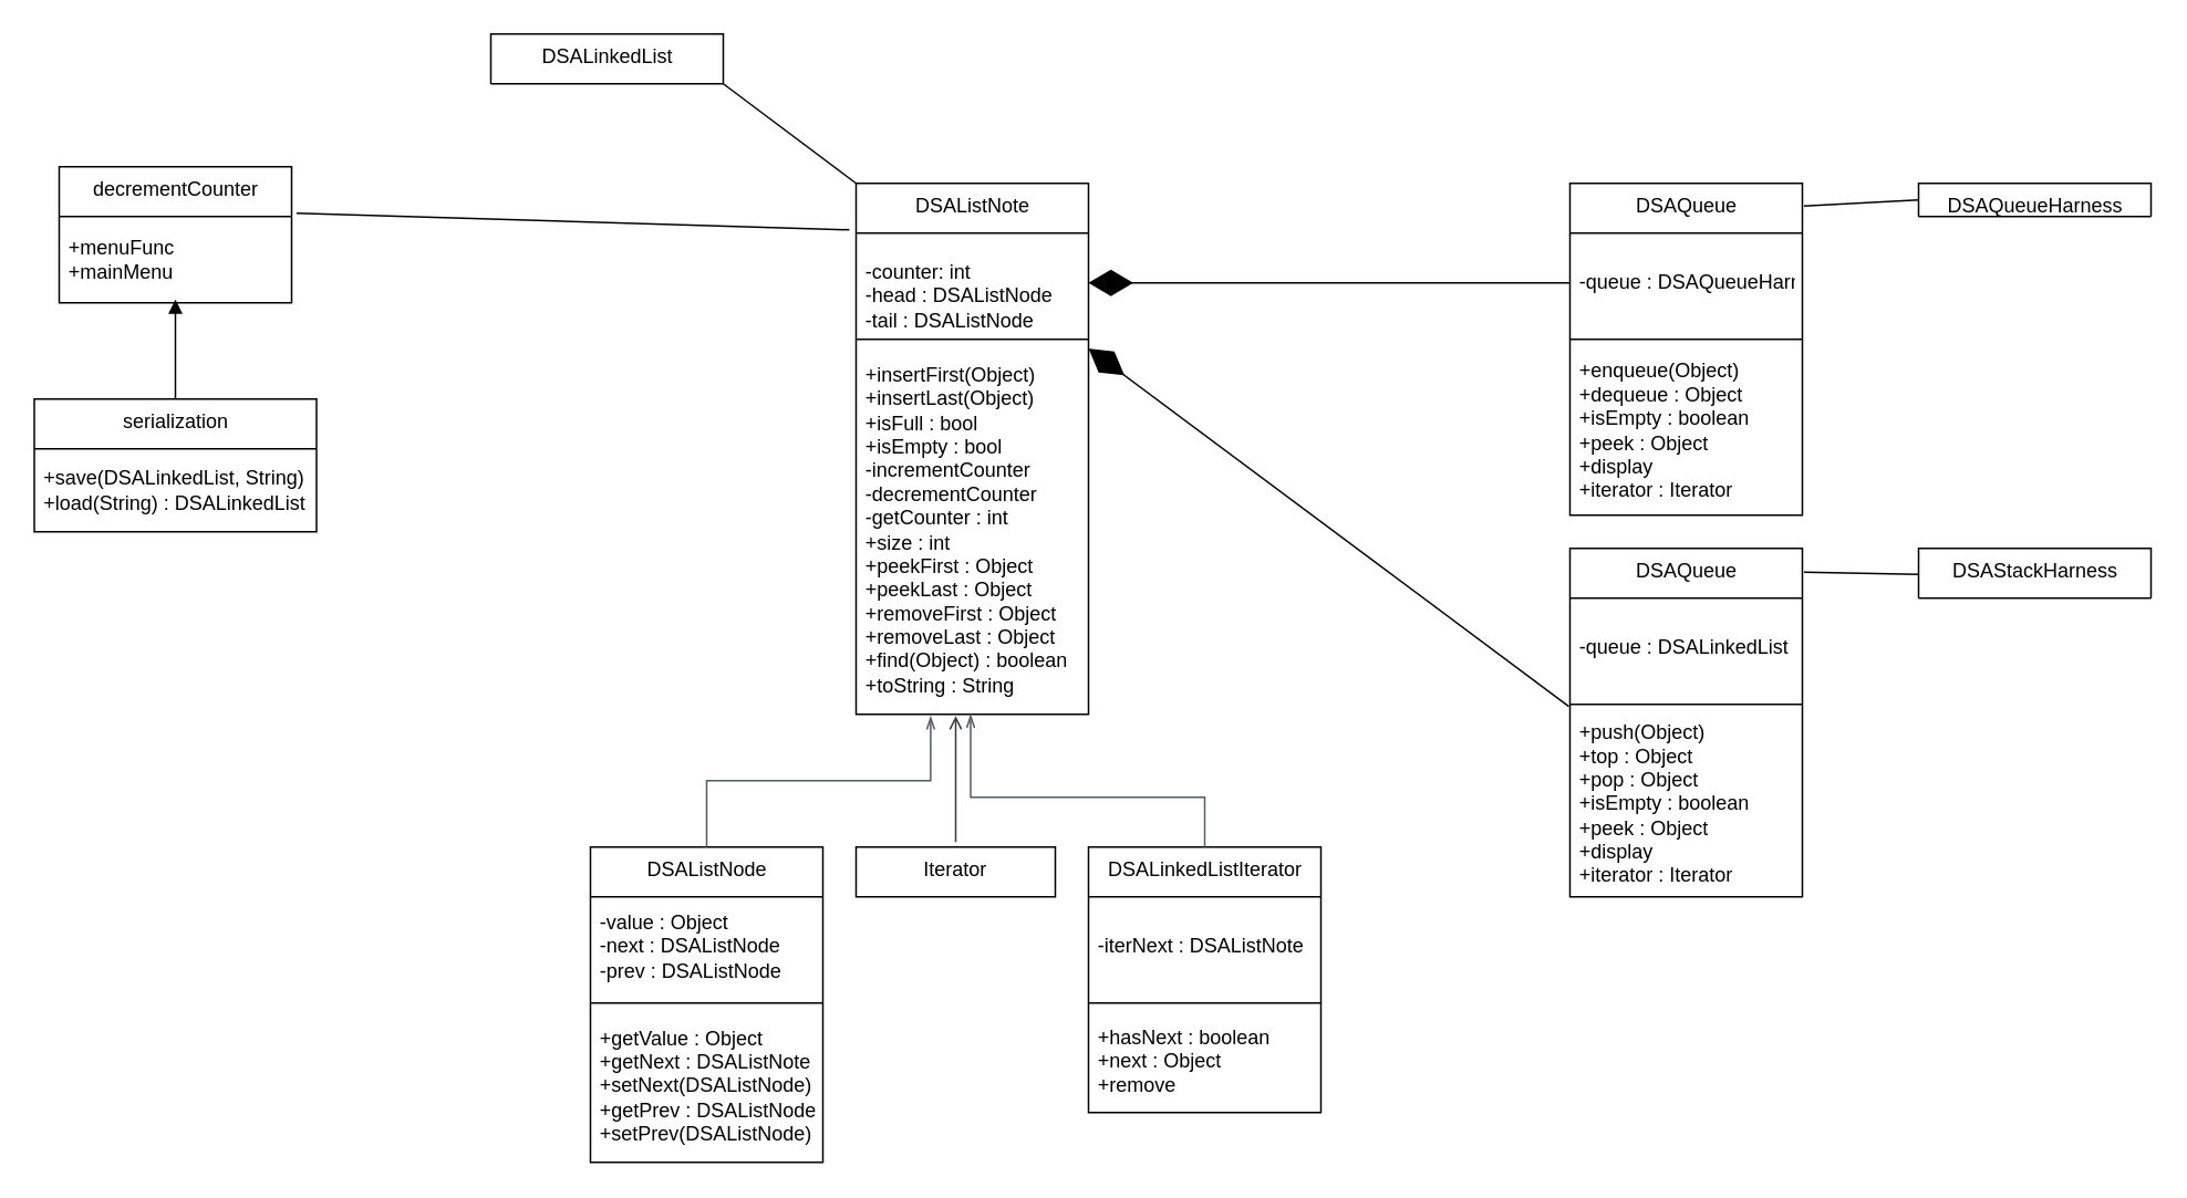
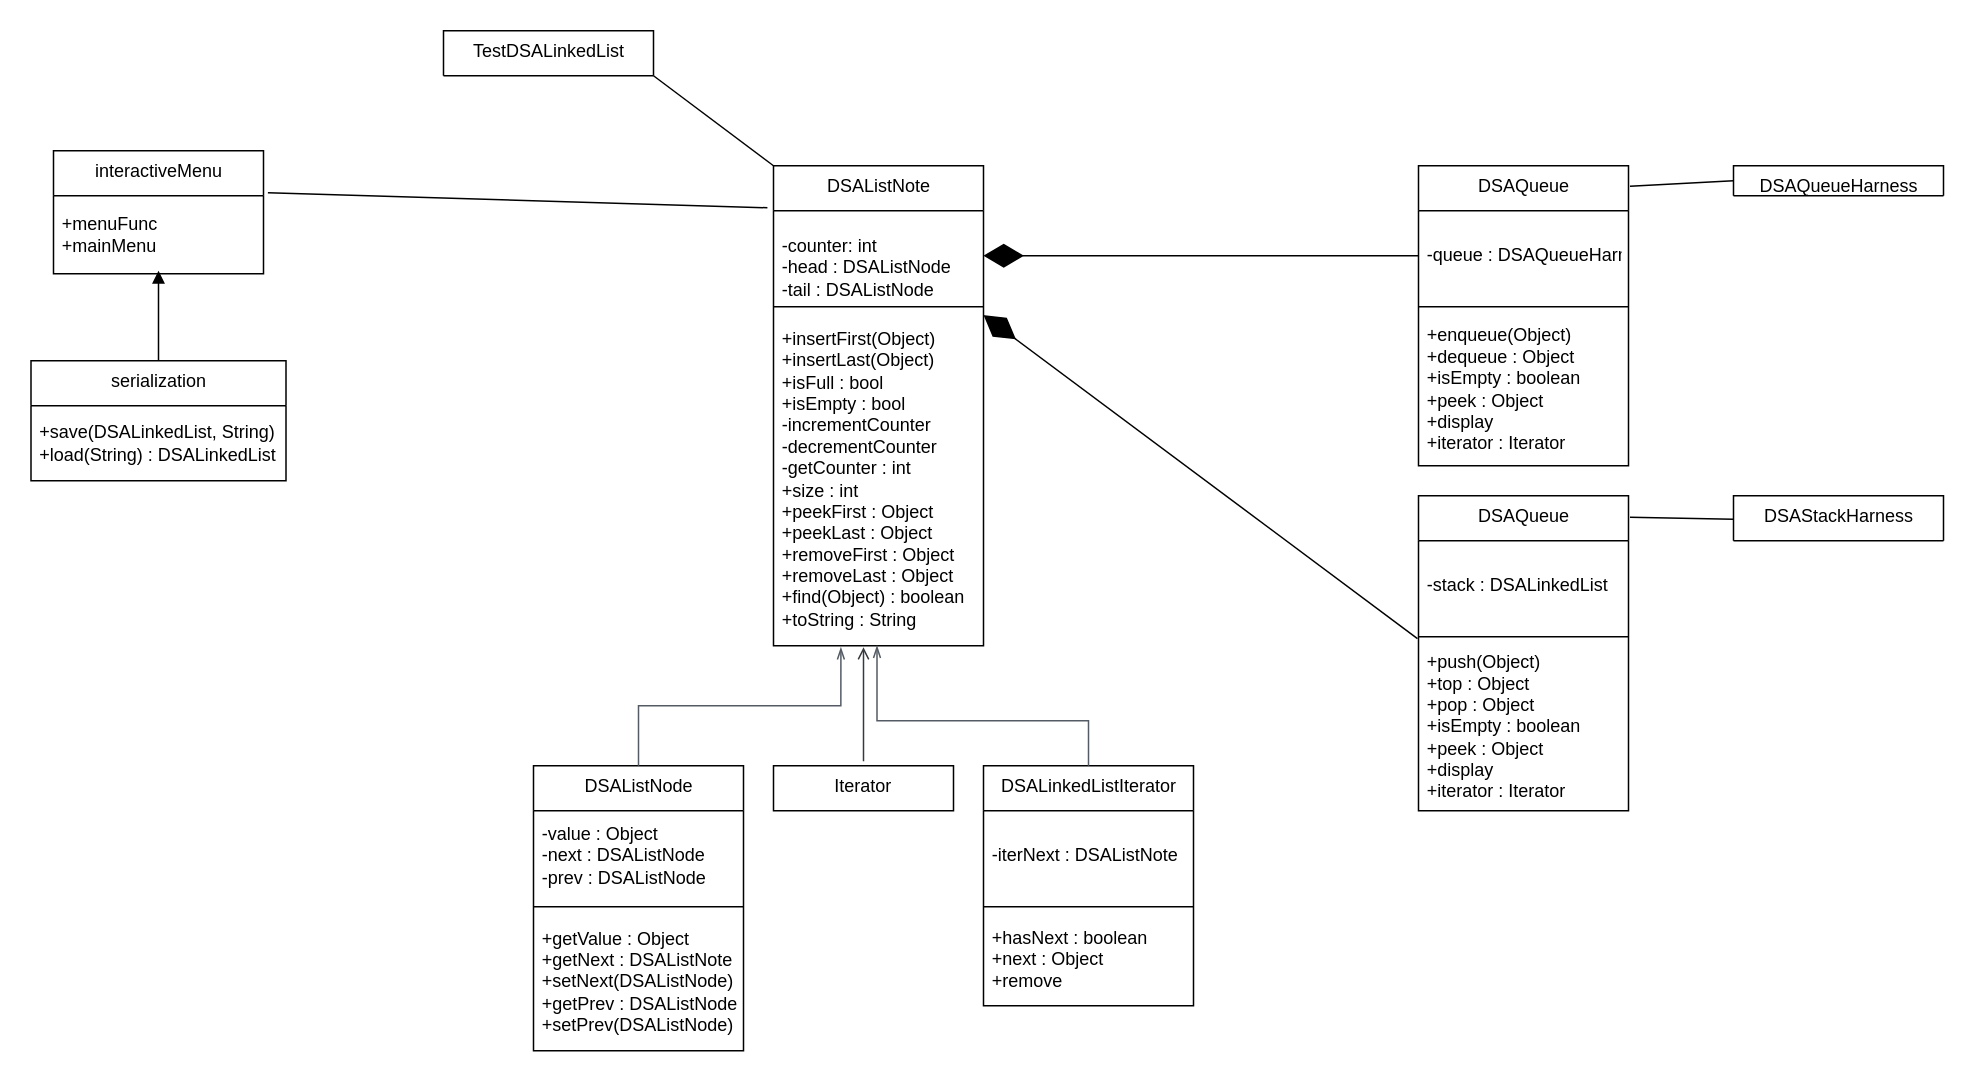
- <mxCell id="15" value="DSALinkedList" style="swimlane;fontStyle=0;align=center;verticalAlign=top;childLayout=stackLayout;horizontal=1;startSize=30;horizontalStack=0;resizeParent=1;resizeParentMax=0;resizeLast=0;collapsible=0;marginBottom=0;html=1;" parent="1" vertex="1"><mxGeometry x="295" y="20" width="140" height="30" as="geometry" /></mxCell>
+ <mxCell id="15" value="TestDSALinkedList" style="swimlane;fontStyle=0;align=center;verticalAlign=top;childLayout=stackLayout;horizontal=1;startSize=30;horizontalStack=0;resizeParent=1;resizeParentMax=0;resizeLast=0;collapsible=0;marginBottom=0;html=1;" parent="1" vertex="1"><mxGeometry x="295" y="20" width="140" height="30" as="geometry" /></mxCell>
- <mxCell id="34" value="decrementCounter" style="swimlane;fontStyle=0;align=center;verticalAlign=top;childLayout=stackLayout;horizontal=1;startSize=30;horizontalStack=0;resizeParent=1;resizeParentMax=0;resizeLast=0;collapsible=0;marginBottom=0;html=1;" vertex="1" parent="1"><mxGeometry x="35" y="100" width="140" height="82" as="geometry" /></mxCell>
+ <mxCell id="34" value="interactiveMenu" style="swimlane;fontStyle=0;align=center;verticalAlign=top;childLayout=stackLayout;horizontal=1;startSize=30;horizontalStack=0;resizeParent=1;resizeParentMax=0;resizeLast=0;collapsible=0;marginBottom=0;html=1;" vertex="1" parent="1"><mxGeometry x="35" y="100" width="140" height="82" as="geometry" /></mxCell>
- <mxCell id="23" value="-queue : DSALinkedList" style="text;html=1;strokeColor=none;fillColor=none;align=left;verticalAlign=middle;spacingLeft=4;spacingRight=4;overflow=hidden;rotatable=0;points=[[0,0.5],[1,0.5]];portConstraint=eastwest;" parent="22" vertex="1"><mxGeometry y="30" width="140" height="60" as="geometry" /></mxCell>
+ <mxCell id="23" value="-stack : DSALinkedList" style="text;html=1;strokeColor=none;fillColor=none;align=left;verticalAlign=middle;spacingLeft=4;spacingRight=4;overflow=hidden;rotatable=0;points=[[0,0.5],[1,0.5]];portConstraint=eastwest;" parent="22" vertex="1"><mxGeometry y="30" width="140" height="60" as="geometry" /></mxCell>
